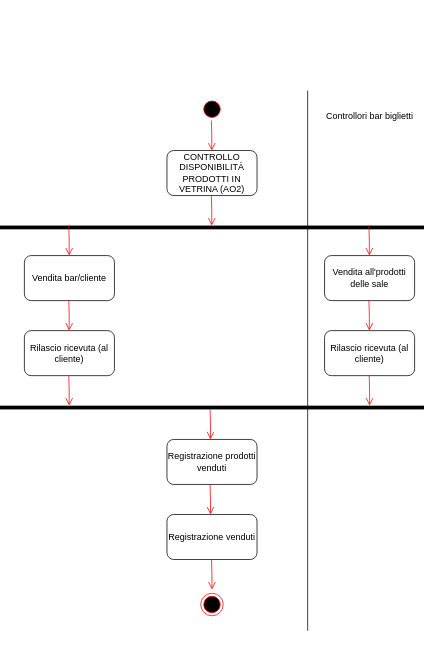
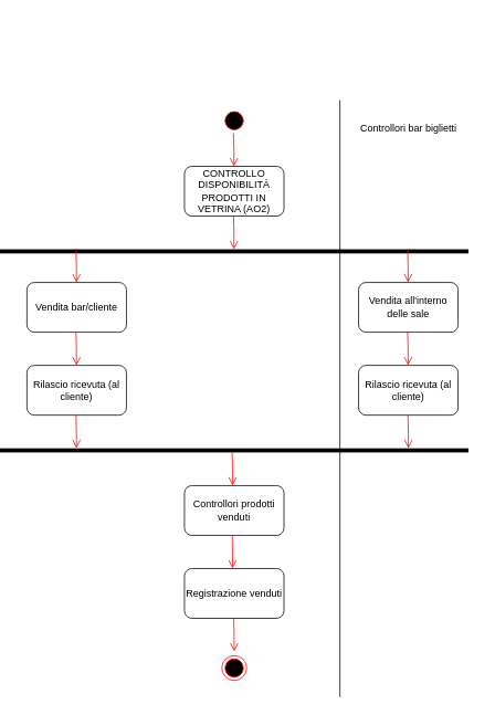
- <mxCell id="12" value="Vendita all'prodotti delle sale" style="rounded=1;whiteSpace=wrap;html=1;" parent="1" vertex="1"><mxGeometry x="420" y="340" width="120" height="60" as="geometry" /></mxCell>
+ <mxCell id="12" value="Vendita all'interno delle sale" style="rounded=1;whiteSpace=wrap;html=1;" parent="1" vertex="1"><mxGeometry x="420" y="340" width="120" height="60" as="geometry" /></mxCell>
- <mxCell id="21" value="Registrazione prodotti venduti" style="rounded=1;whiteSpace=wrap;html=1;" parent="1" vertex="1"><mxGeometry x="210" y="585" width="120" height="60" as="geometry" /></mxCell>
+ <mxCell id="21" value="Controllori prodotti venduti" style="rounded=1;whiteSpace=wrap;html=1;" parent="1" vertex="1"><mxGeometry x="210" y="585" width="120" height="60" as="geometry" /></mxCell>
